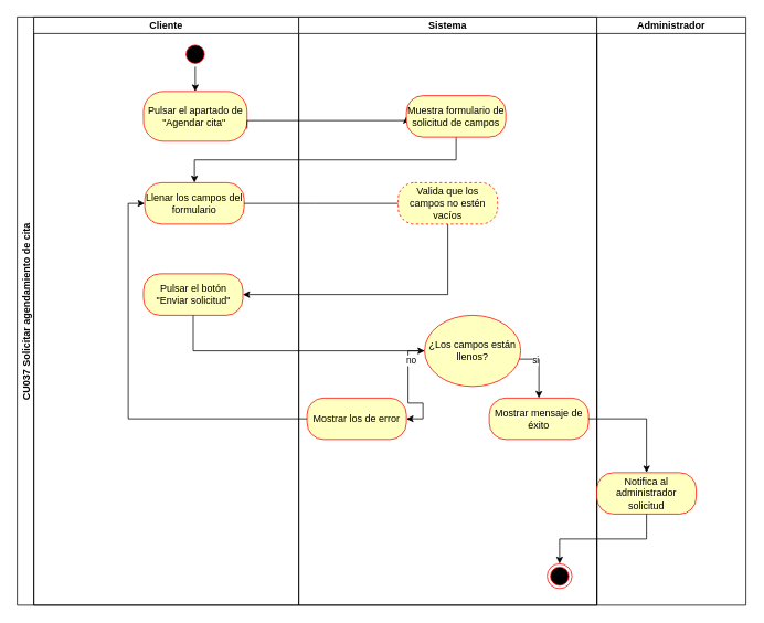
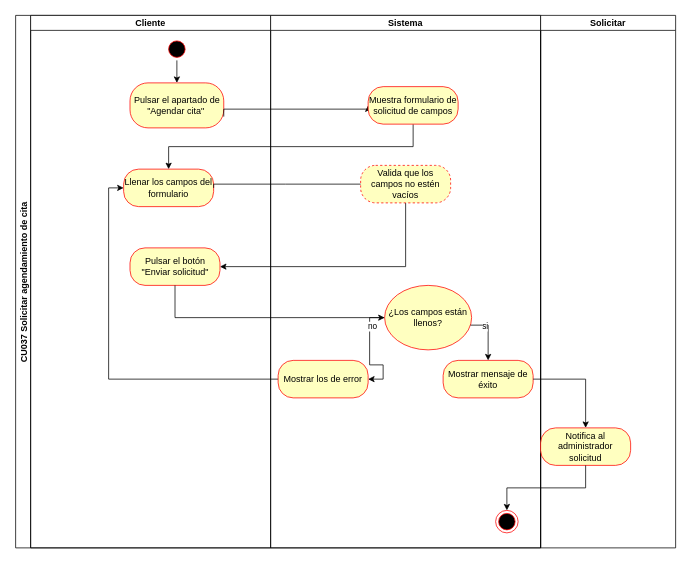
- <mxCell id="27" value="Administrador" style="swimlane;startSize=20;" vertex="1" parent="1"><mxGeometry x="720" y="20" width="180" height="710" as="geometry" /></mxCell>
+ <mxCell id="27" value="Solicitar" style="swimlane;startSize=20;" vertex="1" parent="1"><mxGeometry x="720" y="20" width="180" height="710" as="geometry" /></mxCell>
- <mxCell id="7" value="&lt;font style=&quot;vertical-align: inherit;&quot;&gt;&lt;font style=&quot;vertical-align: inherit;&quot;&gt;Llenar los campos del formulario&lt;/font&gt;&lt;/font&gt;" style="rounded=1;whiteSpace=wrap;html=1;arcSize=40;fontColor=#000000;fillColor=#ffffc0;strokeColor=#ff0000;" vertex="1" parent="3"><mxGeometry x="134" y="200" width="120" height="50" as="geometry" /></mxCell>
+ <mxCell id="7" value="&lt;font style=&quot;vertical-align: inherit;&quot;&gt;&lt;font style=&quot;vertical-align: inherit;&quot;&gt;Llenar los campos del formulario&lt;/font&gt;&lt;/font&gt;" style="rounded=1;whiteSpace=wrap;html=1;arcSize=40;fontColor=#000000;fillColor=#ffffc0;strokeColor=#ff0000;" vertex="1" parent="3"><mxGeometry x="124" y="205" width="120" height="50" as="geometry" /></mxCell>
